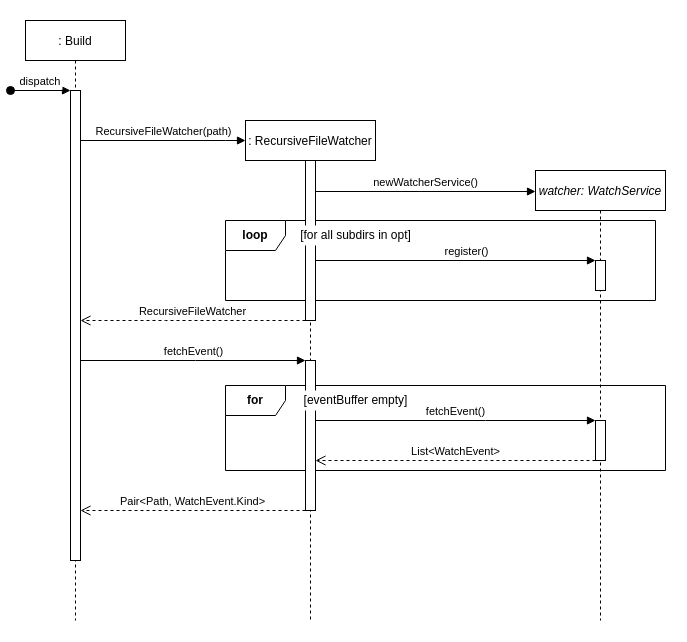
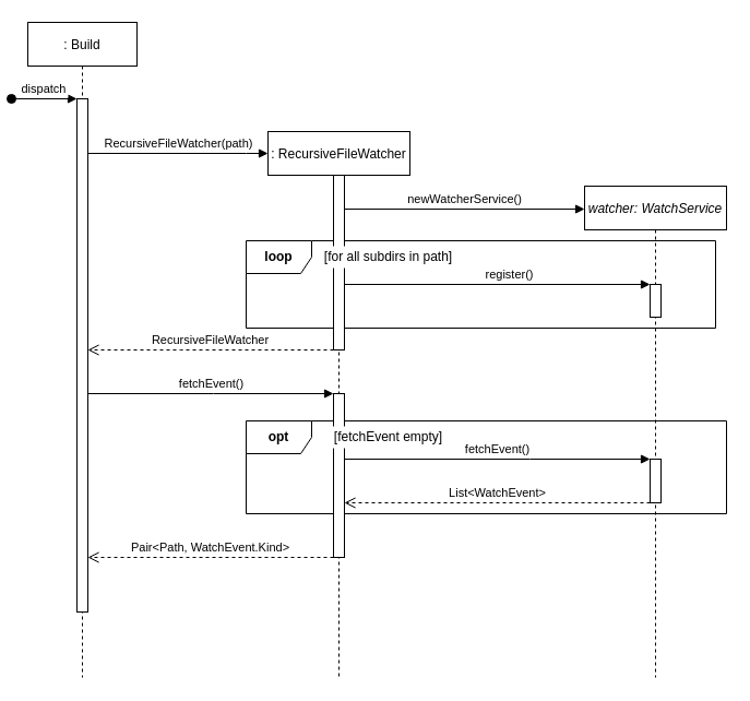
- <mxCell id="23" value="[for all subdirs in opt]" style="text;html=1;align=center;verticalAlign=middle;resizable=0;points=[];autosize=1;fillColor=default;" vertex="1" parent="1"><mxGeometry x="285" y="225" width="130" height="20" as="geometry" /></mxCell>
+ <mxCell id="23" value="[for all subdirs in path]" style="text;html=1;align=center;verticalAlign=middle;resizable=0;points=[];autosize=1;fillColor=default;" vertex="1" parent="1"><mxGeometry x="285" y="225" width="130" height="20" as="geometry" /></mxCell>
- <mxCell id="11" value="for" style="shape=umlFrame;whiteSpace=wrap;html=1;fontStyle=1" vertex="1" parent="9"><mxGeometry x="-310" y="215" width="440" height="85" as="geometry" /></mxCell>
+ <mxCell id="11" value="opt" style="shape=umlFrame;whiteSpace=wrap;html=1;fontStyle=1" vertex="1" parent="9"><mxGeometry x="-310" y="215" width="440" height="85" as="geometry" /></mxCell>
- <mxCell id="16" value="[eventBuffer empty]" style="text;html=1;align=center;verticalAlign=middle;resizable=0;points=[];autosize=1;fillColor=default;" vertex="1" parent="9"><mxGeometry x="-240" y="220" width="120" height="20" as="geometry" /></mxCell>
+ <mxCell id="16" value="[fetchEvent empty]" style="text;html=1;align=center;verticalAlign=middle;resizable=0;points=[];autosize=1;fillColor=default;" vertex="1" parent="9"><mxGeometry x="-240" y="220" width="120" height="20" as="geometry" /></mxCell>
